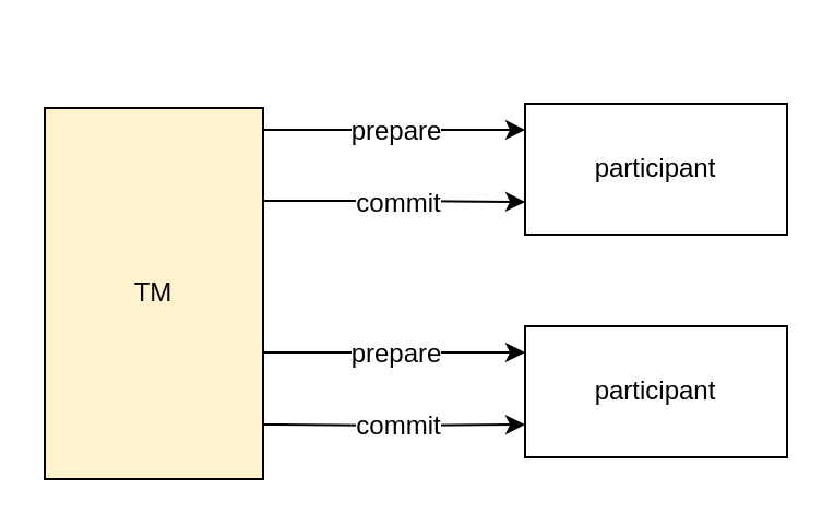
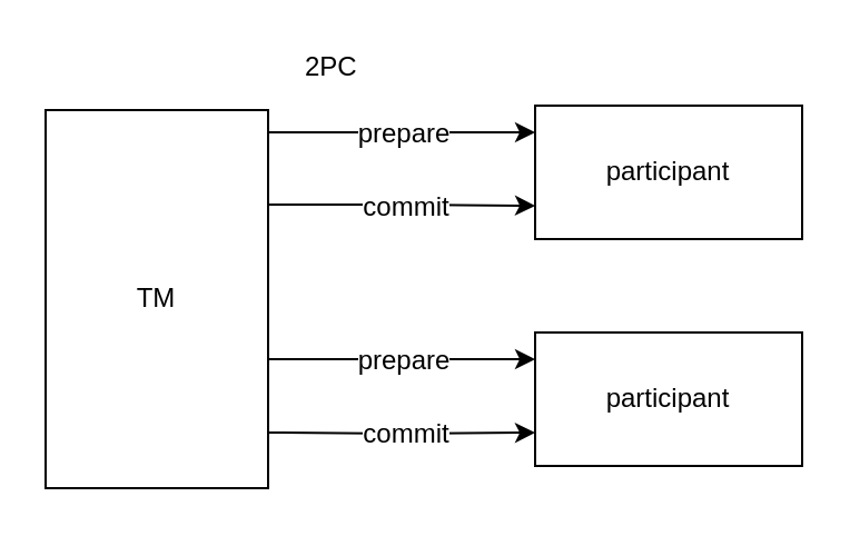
+ <mxCell id="13" value="2PC" style="text;html=1;resizable=0;points=[];autosize=1;align=left;verticalAlign=top;spacingTop=-4;" vertex="1" parent="1"><mxGeometry x="135" y="20" width="40" height="20" as="geometry" /></mxCell>
- <mxCell id="4" value="TM" style="rounded=0;whiteSpace=wrap;html=1;fillColor=#fff2cc;" vertex="1" parent="1"><mxGeometry x="20" y="49" width="100" height="170" as="geometry" /></mxCell>
+ <mxCell id="4" value="TM" style="rounded=0;whiteSpace=wrap;html=1;" vertex="1" parent="1"><mxGeometry x="20" y="49" width="100" height="170" as="geometry" /></mxCell>
